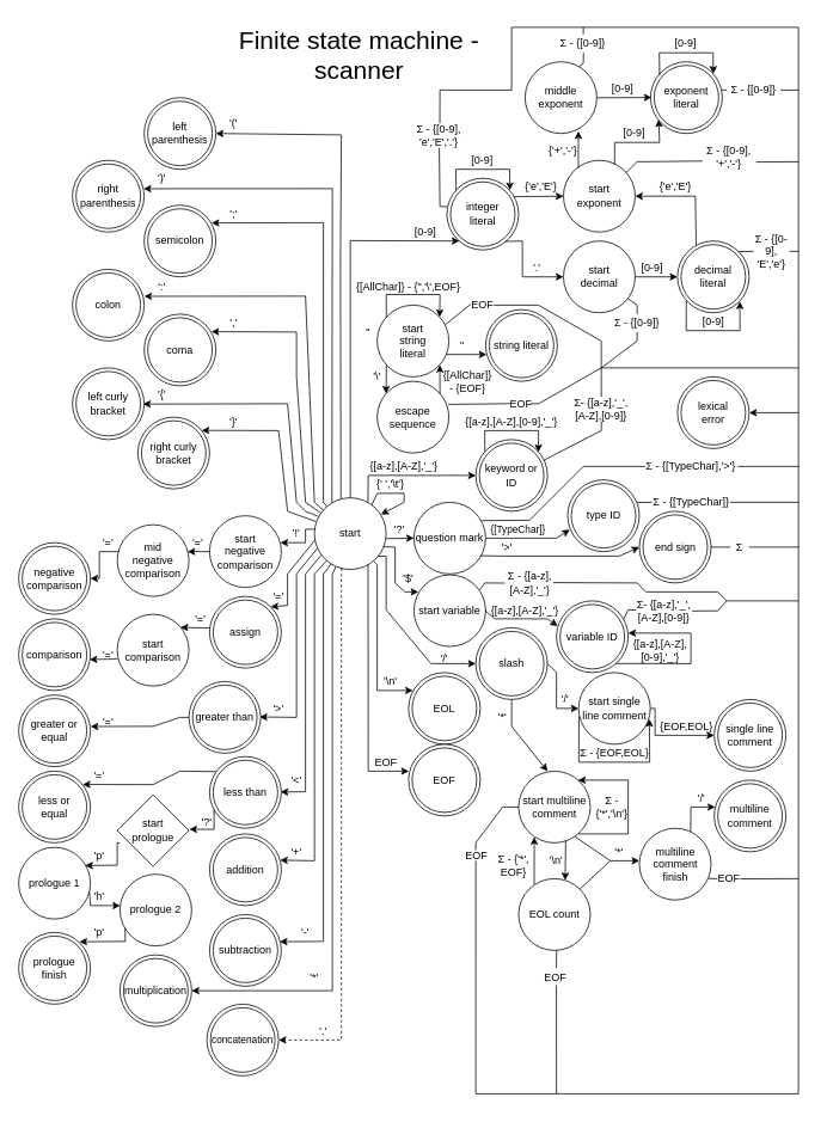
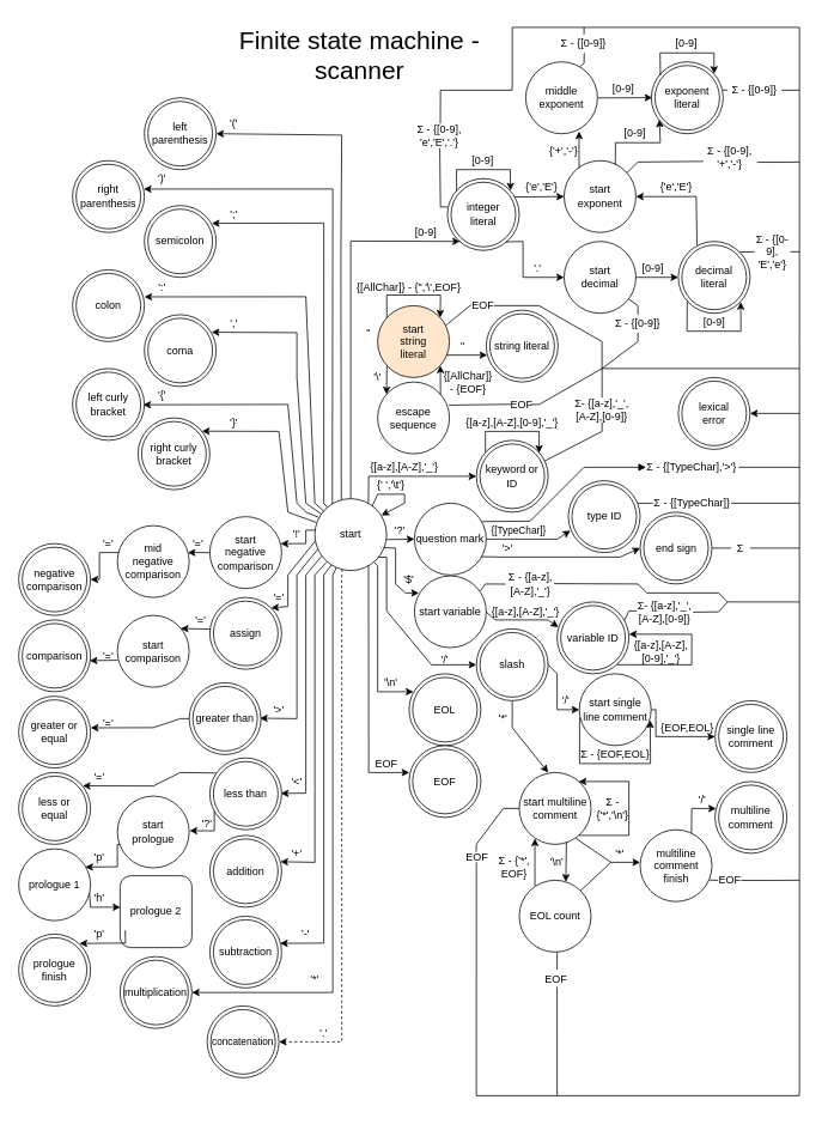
- <mxCell id="65" value="&lt;div&gt;start&lt;/div&gt;&lt;div&gt;string&lt;/div&gt;&lt;div&gt;literal&lt;br&gt;&lt;/div&gt;" style="ellipse;whiteSpace=wrap;html=1;aspect=fixed;" parent="1" vertex="1"><mxGeometry x="420" y="340" width="80" height="80" as="geometry" /></mxCell>
+ <mxCell id="65" value="&lt;div&gt;start&lt;/div&gt;&lt;div&gt;string&lt;/div&gt;&lt;div&gt;literal&lt;br&gt;&lt;/div&gt;" style="ellipse;whiteSpace=wrap;html=1;aspect=fixed;fillColor=#ffe6cc;" parent="1" vertex="1"><mxGeometry x="420" y="340" width="80" height="80" as="geometry" /></mxCell>
- <mxCell id="238" value="" style="endArrow=none;html=1;rounded=0;fontSize=28;exitX=0.946;exitY=0.256;exitDx=0;exitDy=0;exitPerimeter=0;entryX=0.007;entryY=0.501;entryDx=0;entryDy=0;entryPerimeter=0;" edge="1" parent="1" source="29" target="239"><mxGeometry width="50" height="50" relative="1" as="geometry"><mxPoint x="590" y="600" as="sourcePoint" /><mxPoint x="710" y="520" as="targetPoint" /><Array as="points"><mxPoint x="590" y="580" /><mxPoint x="650" y="520" /></Array></mxGeometry></mxCell>
+ <mxCell id="238" value="" style="endArrow=block;html=1;rounded=0;fontSize=28;exitX=0.946;exitY=0.256;exitDx=0;exitDy=0;exitPerimeter=0;entryX=0.007;entryY=0.501;entryDx=0;entryDy=0;entryPerimeter=0;" edge="1" parent="1" source="29" target="239"><mxGeometry width="50" height="50" relative="1" as="geometry"><mxPoint x="590" y="600" as="sourcePoint" /><mxPoint x="710" y="520" as="targetPoint" /><Array as="points"><mxPoint x="590" y="580" /><mxPoint x="650" y="520" /></Array></mxGeometry></mxCell>
- <mxCell id="95" value="start &lt;br&gt;prologue" style="rhombus;whiteSpace=wrap;html=1;aspect=fixed;" parent="1" vertex="1"><mxGeometry x="130" y="886.25" width="80" height="80" as="geometry" /></mxCell>
+ <mxCell id="95" value="start &lt;br&gt;prologue" style="ellipse;whiteSpace=wrap;html=1;aspect=fixed;" parent="1" vertex="1"><mxGeometry x="130" y="886.25" width="80" height="80" as="geometry" /></mxCell>
- <mxCell id="99" value="prologue 2" style="ellipse;whiteSpace=wrap;html=1;aspect=fixed;" parent="1" vertex="1"><mxGeometry x="133" y="975" width="80" height="80" as="geometry" /></mxCell>
+ <mxCell id="99" value="prologue 2" style="whiteSpace=wrap;html=1;aspect=fixed;rounded=1;" parent="1" vertex="1"><mxGeometry x="133" y="975" width="80" height="80" as="geometry" /></mxCell>
